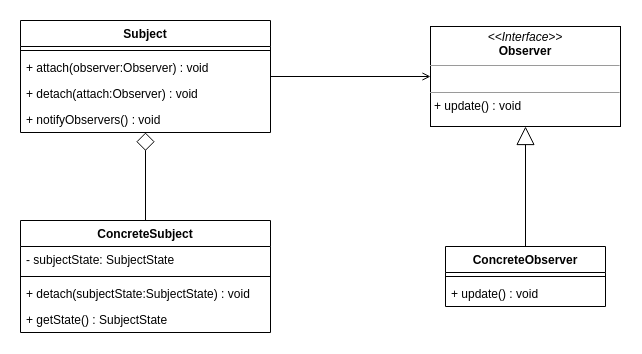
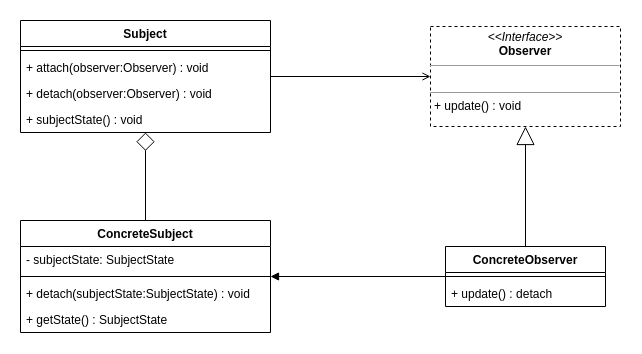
- <mxCell id="12" value="&lt;p style=&quot;margin: 0px ; margin-top: 4px ; text-align: center&quot;&gt;&lt;i&gt;&amp;lt;&amp;lt;Interface&amp;gt;&amp;gt;&lt;/i&gt;&lt;br&gt;&lt;b&gt;Observer&lt;/b&gt;&lt;/p&gt;&lt;hr size=&quot;1&quot;&gt;&lt;p style=&quot;margin: 0px ; margin-left: 4px&quot;&gt;&lt;br&gt;&lt;/p&gt;&lt;hr size=&quot;1&quot;&gt;&lt;p style=&quot;margin: 0px ; margin-left: 4px&quot;&gt;+ update() : void&lt;/p&gt;" style="verticalAlign=top;align=left;overflow=fill;fontSize=12;fontFamily=Helvetica;html=1;" vertex="1" parent="1"><mxGeometry x="430" y="26" width="190" height="100" as="geometry" /></mxCell>
+ <mxCell id="12" value="&lt;p style=&quot;margin: 0px ; margin-top: 4px ; text-align: center&quot;&gt;&lt;i&gt;&amp;lt;&amp;lt;Interface&amp;gt;&amp;gt;&lt;/i&gt;&lt;br&gt;&lt;b&gt;Observer&lt;/b&gt;&lt;/p&gt;&lt;hr size=&quot;1&quot;&gt;&lt;p style=&quot;margin: 0px ; margin-left: 4px&quot;&gt;&lt;br&gt;&lt;/p&gt;&lt;hr size=&quot;1&quot;&gt;&lt;p style=&quot;margin: 0px ; margin-left: 4px&quot;&gt;+ update() : void&lt;/p&gt;" style="verticalAlign=top;align=left;overflow=fill;fontSize=12;fontFamily=Helvetica;html=1;dashed=1;" vertex="1" parent="1"><mxGeometry x="430" y="26" width="190" height="100" as="geometry" /></mxCell>
- <mxCell id="5" value="+ detach(attach:Observer) : void" style="text;strokeColor=none;fillColor=none;align=left;verticalAlign=top;spacingLeft=4;spacingRight=4;overflow=hidden;rotatable=0;points=[[0,0.5],[1,0.5]];portConstraint=eastwest;" vertex="1" parent="2"><mxGeometry y="60" width="250" height="26" as="geometry" /></mxCell>
+ <mxCell id="5" value="+ detach(observer:Observer) : void" style="text;strokeColor=none;fillColor=none;align=left;verticalAlign=top;spacingLeft=4;spacingRight=4;overflow=hidden;rotatable=0;points=[[0,0.5],[1,0.5]];portConstraint=eastwest;" vertex="1" parent="2"><mxGeometry y="60" width="250" height="26" as="geometry" /></mxCell>
- <mxCell id="6" value="+ notifyObservers() : void" style="text;strokeColor=none;fillColor=none;align=left;verticalAlign=top;spacingLeft=4;spacingRight=4;overflow=hidden;rotatable=0;points=[[0,0.5],[1,0.5]];portConstraint=eastwest;" vertex="1" parent="2"><mxGeometry y="86" width="250" height="26" as="geometry" /></mxCell>
+ <mxCell id="6" value="+ subjectState() : void" style="text;strokeColor=none;fillColor=none;align=left;verticalAlign=top;spacingLeft=4;spacingRight=4;overflow=hidden;rotatable=0;points=[[0,0.5],[1,0.5]];portConstraint=eastwest;" vertex="1" parent="2"><mxGeometry y="86" width="250" height="26" as="geometry" /></mxCell>
+ <mxCell id="17" value="" style="html=1;verticalAlign=bottom;endArrow=block;rounded=0;" edge="1" parent="1" source="13" target="7"><mxGeometry x="0.125" width="80" relative="1" as="geometry"><mxPoint x="280" y="86" as="sourcePoint" /><mxPoint x="440" y="86" as="targetPoint" /><mxPoint as="offset" /></mxGeometry></mxCell>
- <mxCell id="15" value="+ update() : void" style="text;strokeColor=none;fillColor=none;align=left;verticalAlign=top;spacingLeft=4;spacingRight=4;overflow=hidden;rotatable=0;points=[[0,0.5],[1,0.5]];portConstraint=eastwest;" vertex="1" parent="13"><mxGeometry y="34" width="160" height="26" as="geometry" /></mxCell>
+ <mxCell id="15" value="+ update() : detach" style="text;strokeColor=none;fillColor=none;align=left;verticalAlign=top;spacingLeft=4;spacingRight=4;overflow=hidden;rotatable=0;points=[[0,0.5],[1,0.5]];portConstraint=eastwest;" vertex="1" parent="13"><mxGeometry y="34" width="160" height="26" as="geometry" /></mxCell>
